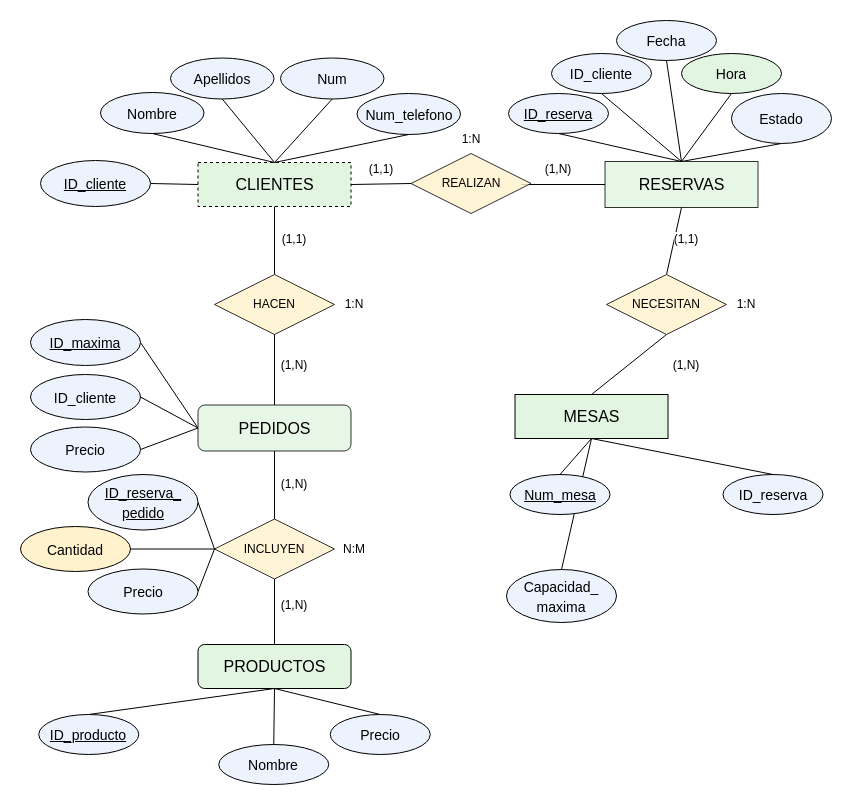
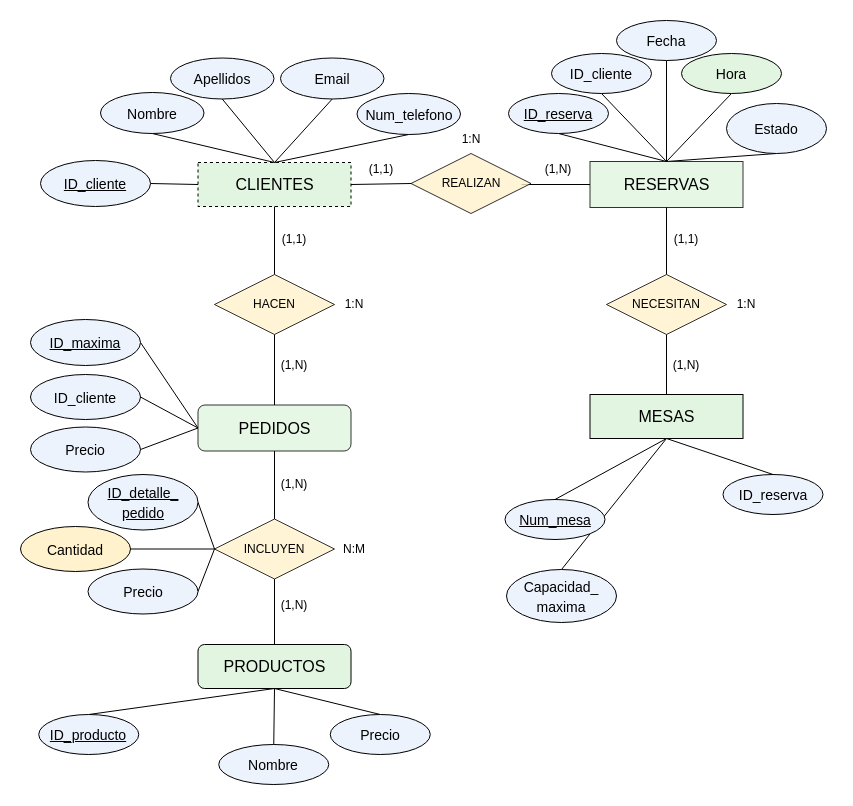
- <mxCell id="47" value="&lt;span style=&quot;font-size: 14px;&quot;&gt;Num&lt;/span&gt;" style="ellipse;whiteSpace=wrap;html=1;align=center;fontSize=16;fillColor=#edf3fd;strokeColor=#000000;strokeWidth=1;" vertex="1" parent="1"><mxGeometry x="280" y="57.5" width="103.5" height="41" as="geometry" /></mxCell>
+ <mxCell id="47" value="&lt;span style=&quot;font-size: 14px;&quot;&gt;Email&lt;/span&gt;" style="ellipse;whiteSpace=wrap;html=1;align=center;fontSize=16;fillColor=#edf3fd;strokeColor=#000000;strokeWidth=1;" vertex="1" parent="1"><mxGeometry x="280" y="57.5" width="103.5" height="41" as="geometry" /></mxCell>
- <mxCell id="45" value="&lt;span style=&quot;font-size: 14px;&quot;&gt;Estado&lt;/span&gt;" style="ellipse;whiteSpace=wrap;html=1;align=center;fontSize=16;fillColor=#edf3fd;strokeColor=#000000;strokeWidth=1;" vertex="1" parent="1"><mxGeometry x="731" y="93" width="100" height="50" as="geometry" /></mxCell>
+ <mxCell id="45" value="&lt;span style=&quot;font-size: 14px;&quot;&gt;Estado&lt;/span&gt;" style="ellipse;whiteSpace=wrap;html=1;align=center;fontSize=16;fillColor=#edf3fd;strokeColor=#000000;strokeWidth=1;" vertex="1" parent="1"><mxGeometry x="726" y="103" width="100" height="50" as="geometry" /></mxCell>
- <mxCell id="7" value="RESERVAS" style="whiteSpace=wrap;html=1;align=center;fontSize=16;fillColor=#E1F5E0;strokeColor=#000000;opacity=80;strokeWidth=1;" parent="1" vertex="1"><mxGeometry x="604.5" y="161" width="153" height="46" as="geometry" /></mxCell>
+ <mxCell id="7" value="RESERVAS" style="whiteSpace=wrap;html=1;align=center;fontSize=16;fillColor=#E1F5E0;strokeColor=#000000;opacity=80;strokeWidth=1;" parent="1" vertex="1"><mxGeometry x="589.5" y="161" width="153" height="46" as="geometry" /></mxCell>
- <mxCell id="2" value="MESAS" style="whiteSpace=wrap;html=1;align=center;fontSize=16;fillColor=#E1F5E0;strokeColor=#000000;strokeWidth=1;" parent="1" vertex="1"><mxGeometry x="514.5" y="394" width="153" height="44" as="geometry" /></mxCell>
+ <mxCell id="2" value="MESAS" style="whiteSpace=wrap;html=1;align=center;fontSize=16;fillColor=#E1F5E0;strokeColor=#000000;strokeWidth=1;" parent="1" vertex="1"><mxGeometry x="589.5" y="394" width="153" height="44" as="geometry" /></mxCell>
- <mxCell id="31" value="&lt;span style=&quot;font-size: 14px;&quot;&gt;Num_mesa&lt;/span&gt;" style="ellipse;whiteSpace=wrap;html=1;align=center;fontStyle=4;fontSize=16;fillColor=#edf3fd;strokeColor=#000000;strokeWidth=1;" parent="1" vertex="1"><mxGeometry x="509.5" y="474" width="100" height="40" as="geometry" /></mxCell>
+ <mxCell id="31" value="&lt;span style=&quot;font-size: 14px;&quot;&gt;Num_mesa&lt;/span&gt;" style="ellipse;whiteSpace=wrap;html=1;align=center;fontStyle=4;fontSize=16;fillColor=#edf3fd;strokeColor=#000000;strokeWidth=1;" parent="1" vertex="1"><mxGeometry x="504.5" y="499" width="100" height="40" as="geometry" /></mxCell>
- <mxCell id="70" value="&lt;span style=&quot;font-size: 14px;&quot;&gt;ID_reserva_&lt;/span&gt;&lt;div&gt;&lt;span style=&quot;font-size: 14px;&quot;&gt;pedido&lt;/span&gt;&lt;/div&gt;" style="ellipse;whiteSpace=wrap;html=1;align=center;fontStyle=4;fontSize=16;fillColor=#edf3fd;strokeColor=#000000;strokeWidth=1;" vertex="1" parent="1"><mxGeometry x="87.5" y="474" width="110" height="55.5" as="geometry" /></mxCell>
+ <mxCell id="70" value="&lt;span style=&quot;font-size: 14px;&quot;&gt;ID_detalle_&lt;/span&gt;&lt;div&gt;&lt;span style=&quot;font-size: 14px;&quot;&gt;pedido&lt;/span&gt;&lt;/div&gt;" style="ellipse;whiteSpace=wrap;html=1;align=center;fontStyle=4;fontSize=16;fillColor=#edf3fd;strokeColor=#000000;strokeWidth=1;" vertex="1" parent="1"><mxGeometry x="87.5" y="474" width="110" height="55.5" as="geometry" /></mxCell>
